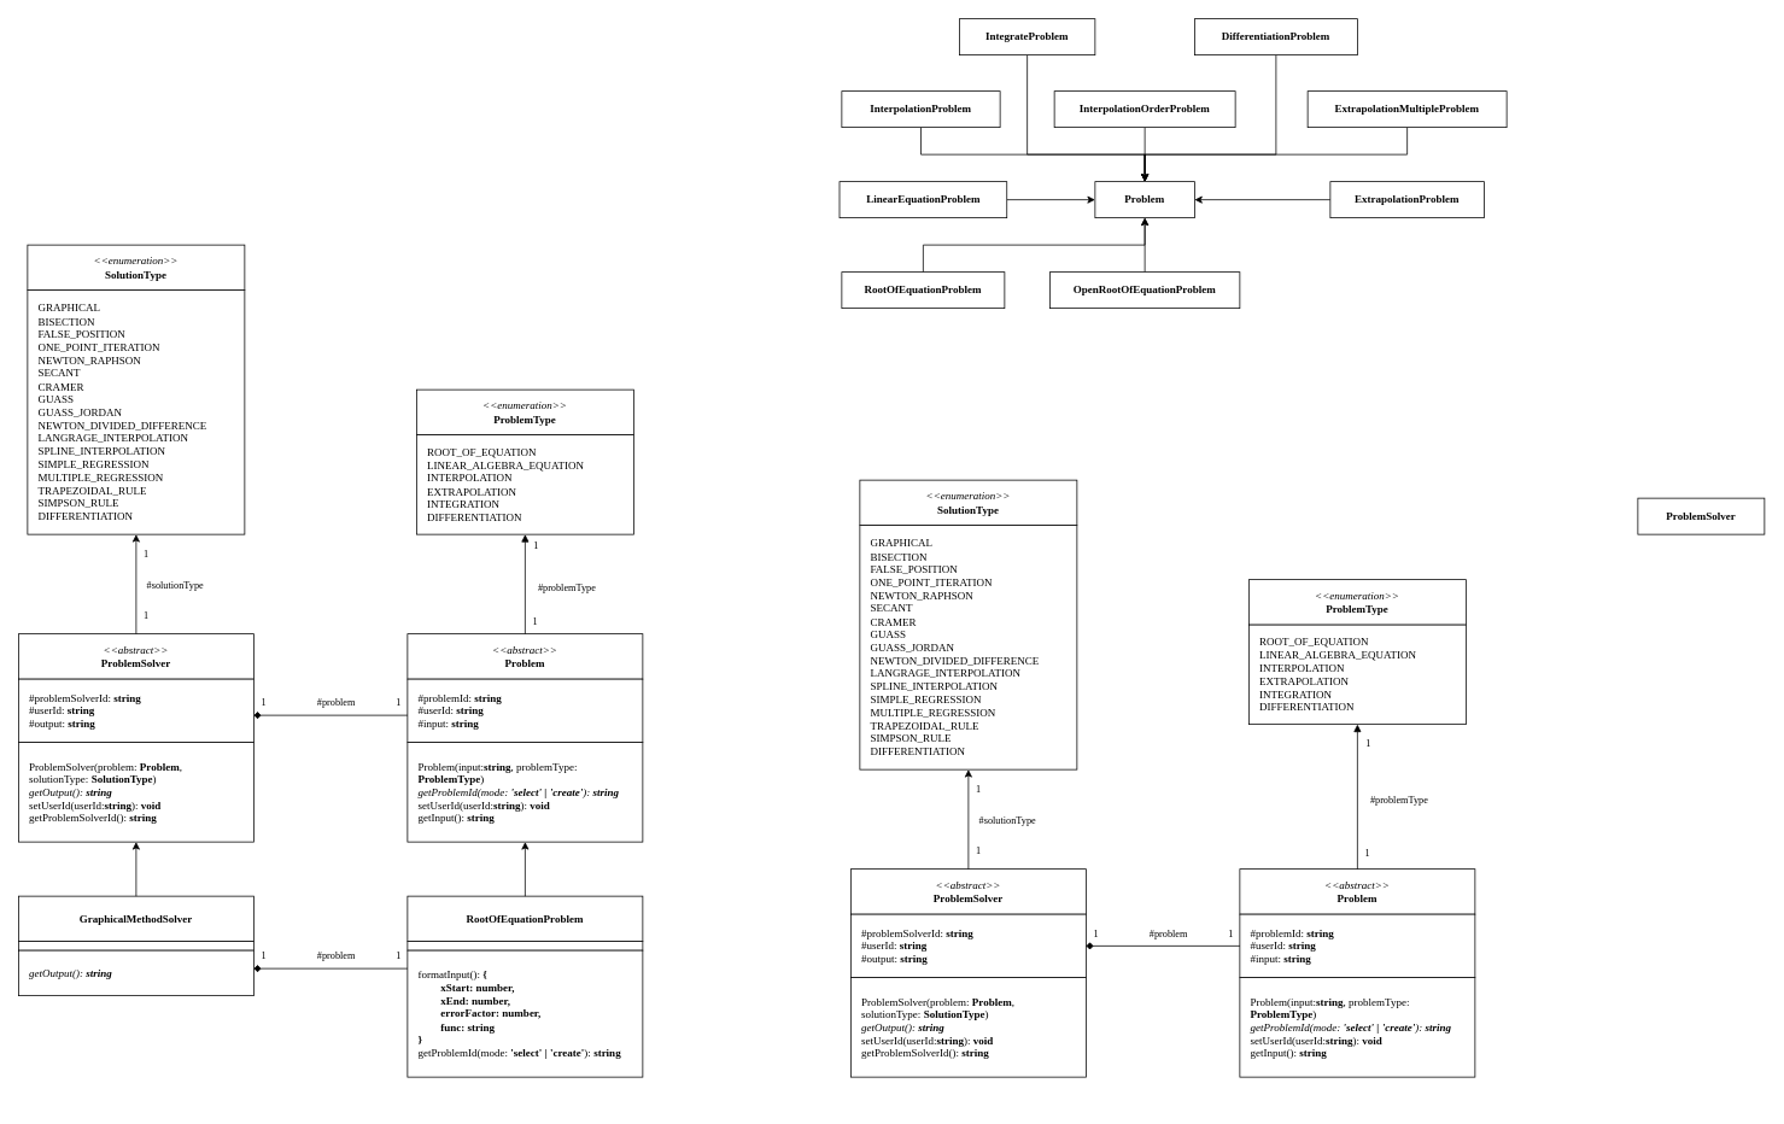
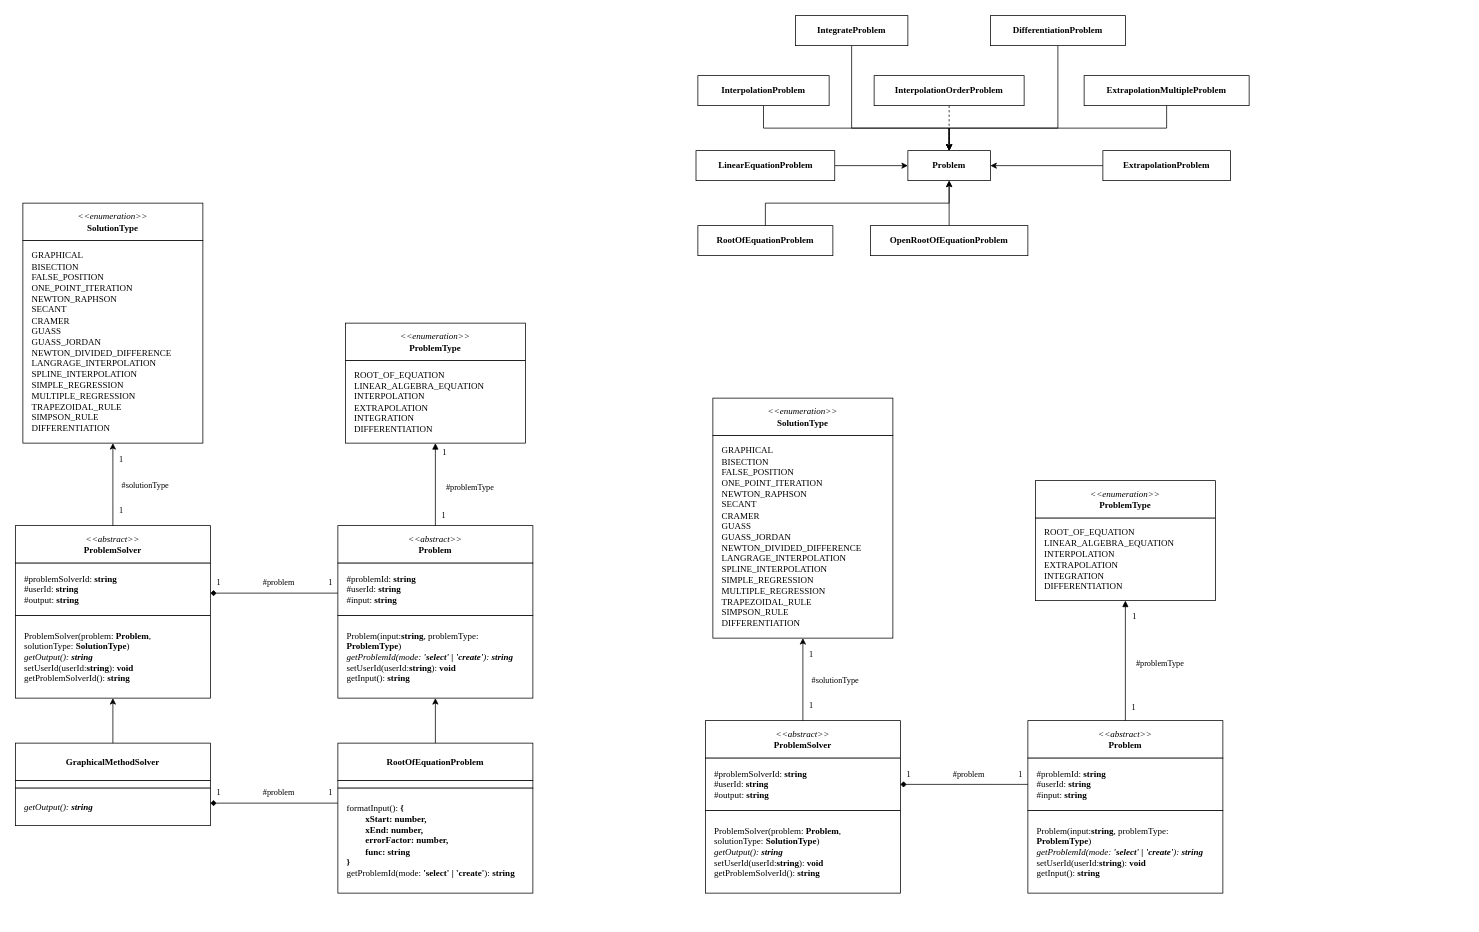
- <mxCell id="78" style="edgeStyle=orthogonalEdgeStyle;rounded=0;orthogonalLoop=1;jettySize=auto;html=1;" edge="1" parent="1" source="79" target="68"><mxGeometry relative="1" as="geometry" /></mxCell>
+ <mxCell id="78" style="edgeStyle=orthogonalEdgeStyle;rounded=0;orthogonalLoop=1;jettySize=auto;html=1;dashed=1;" edge="1" parent="1" source="79" target="68"><mxGeometry relative="1" as="geometry" /></mxCell>
- <mxCell id="69" value="ProblemSolver" style="rounded=0;whiteSpace=wrap;html=1;fontFamily=Noto sans Thai;fontSource=https%3A%2F%2Ffonts.googleapis.com%2Fcss%3Ffamily%3DNoto%2Bsans%2BThai;fontStyle=1" vertex="1" parent="1"><mxGeometry x="1810" y="550" width="140" height="40" as="geometry" /></mxCell>
